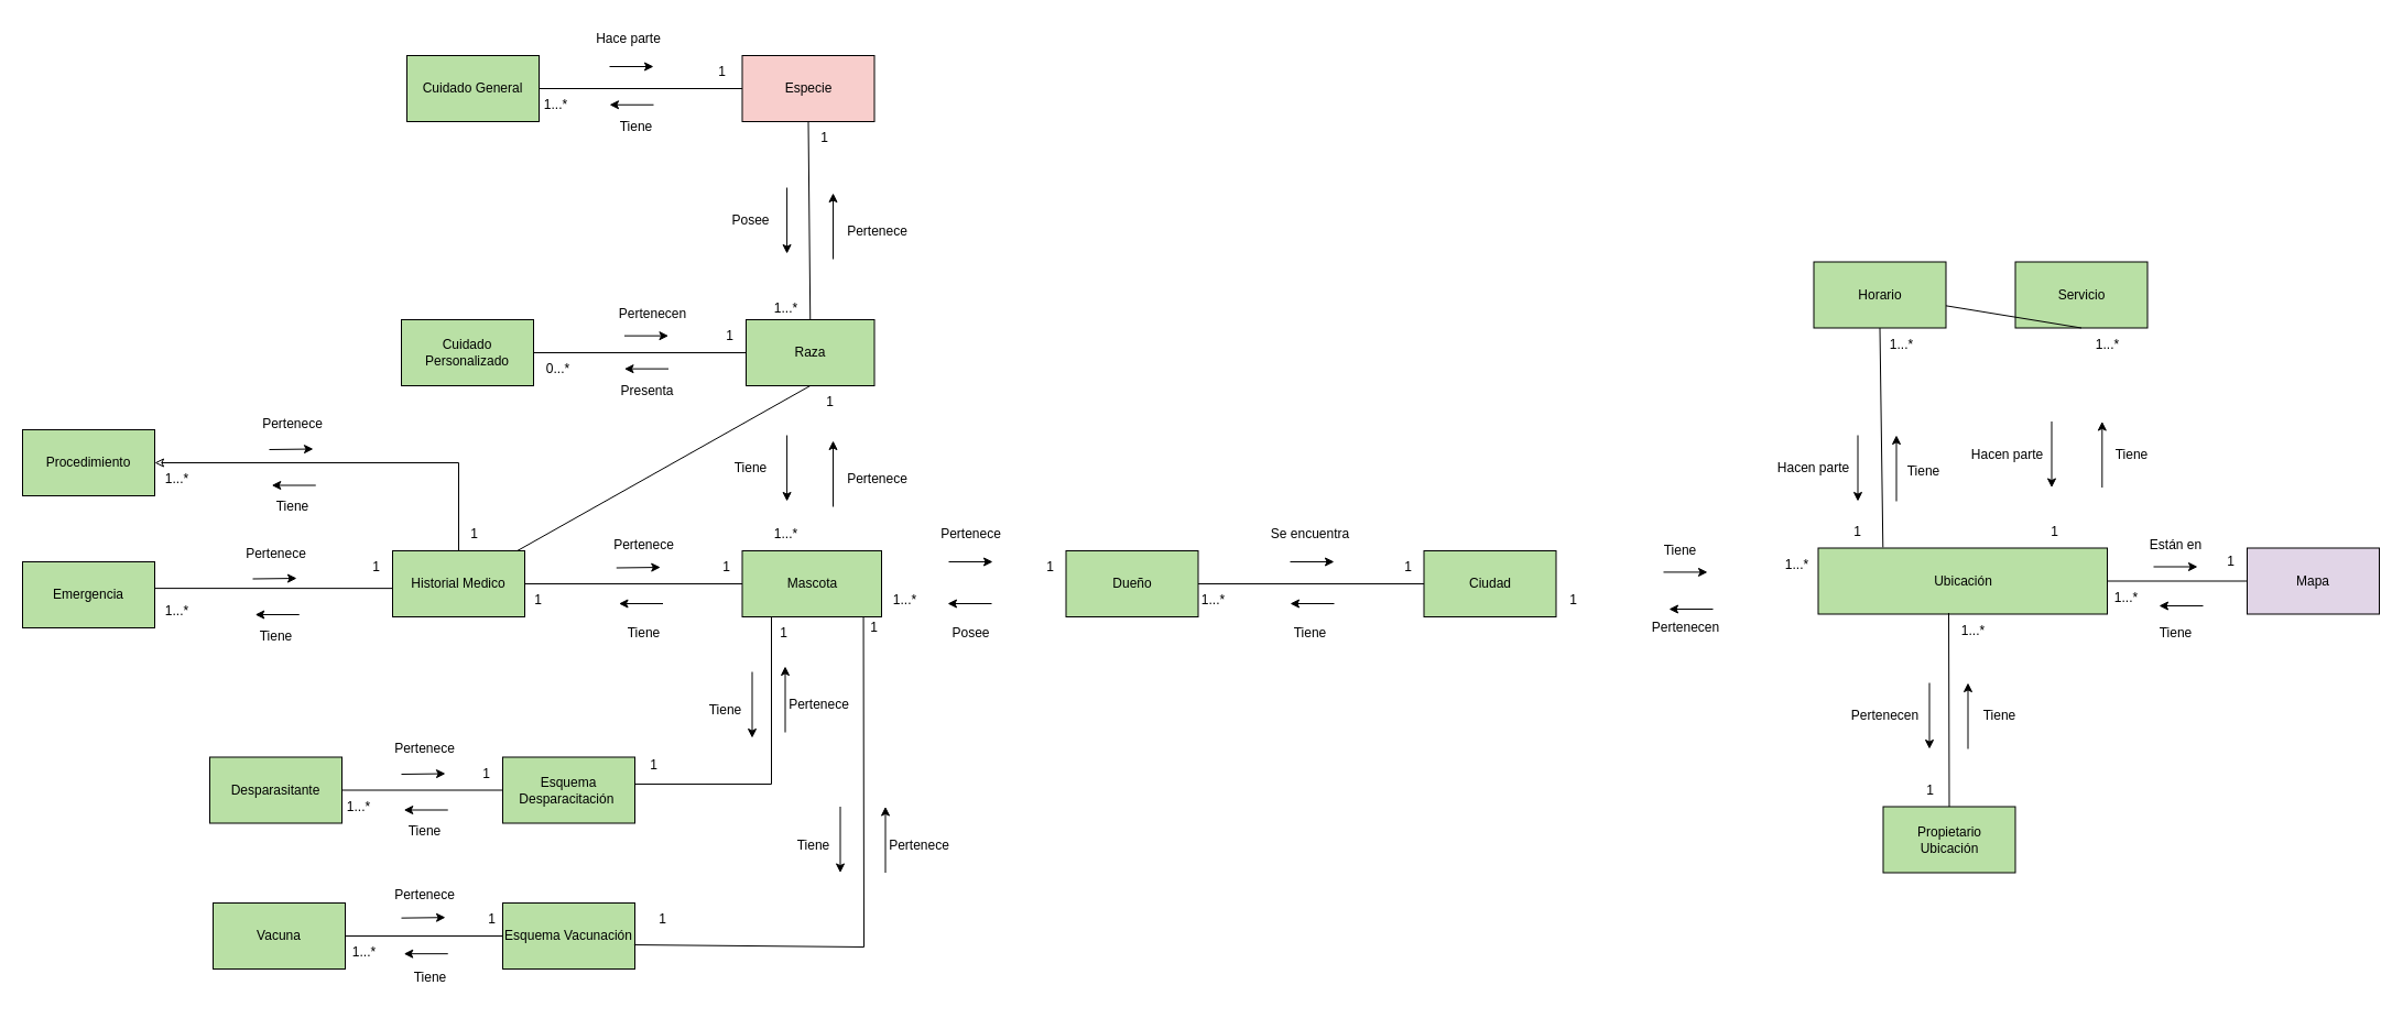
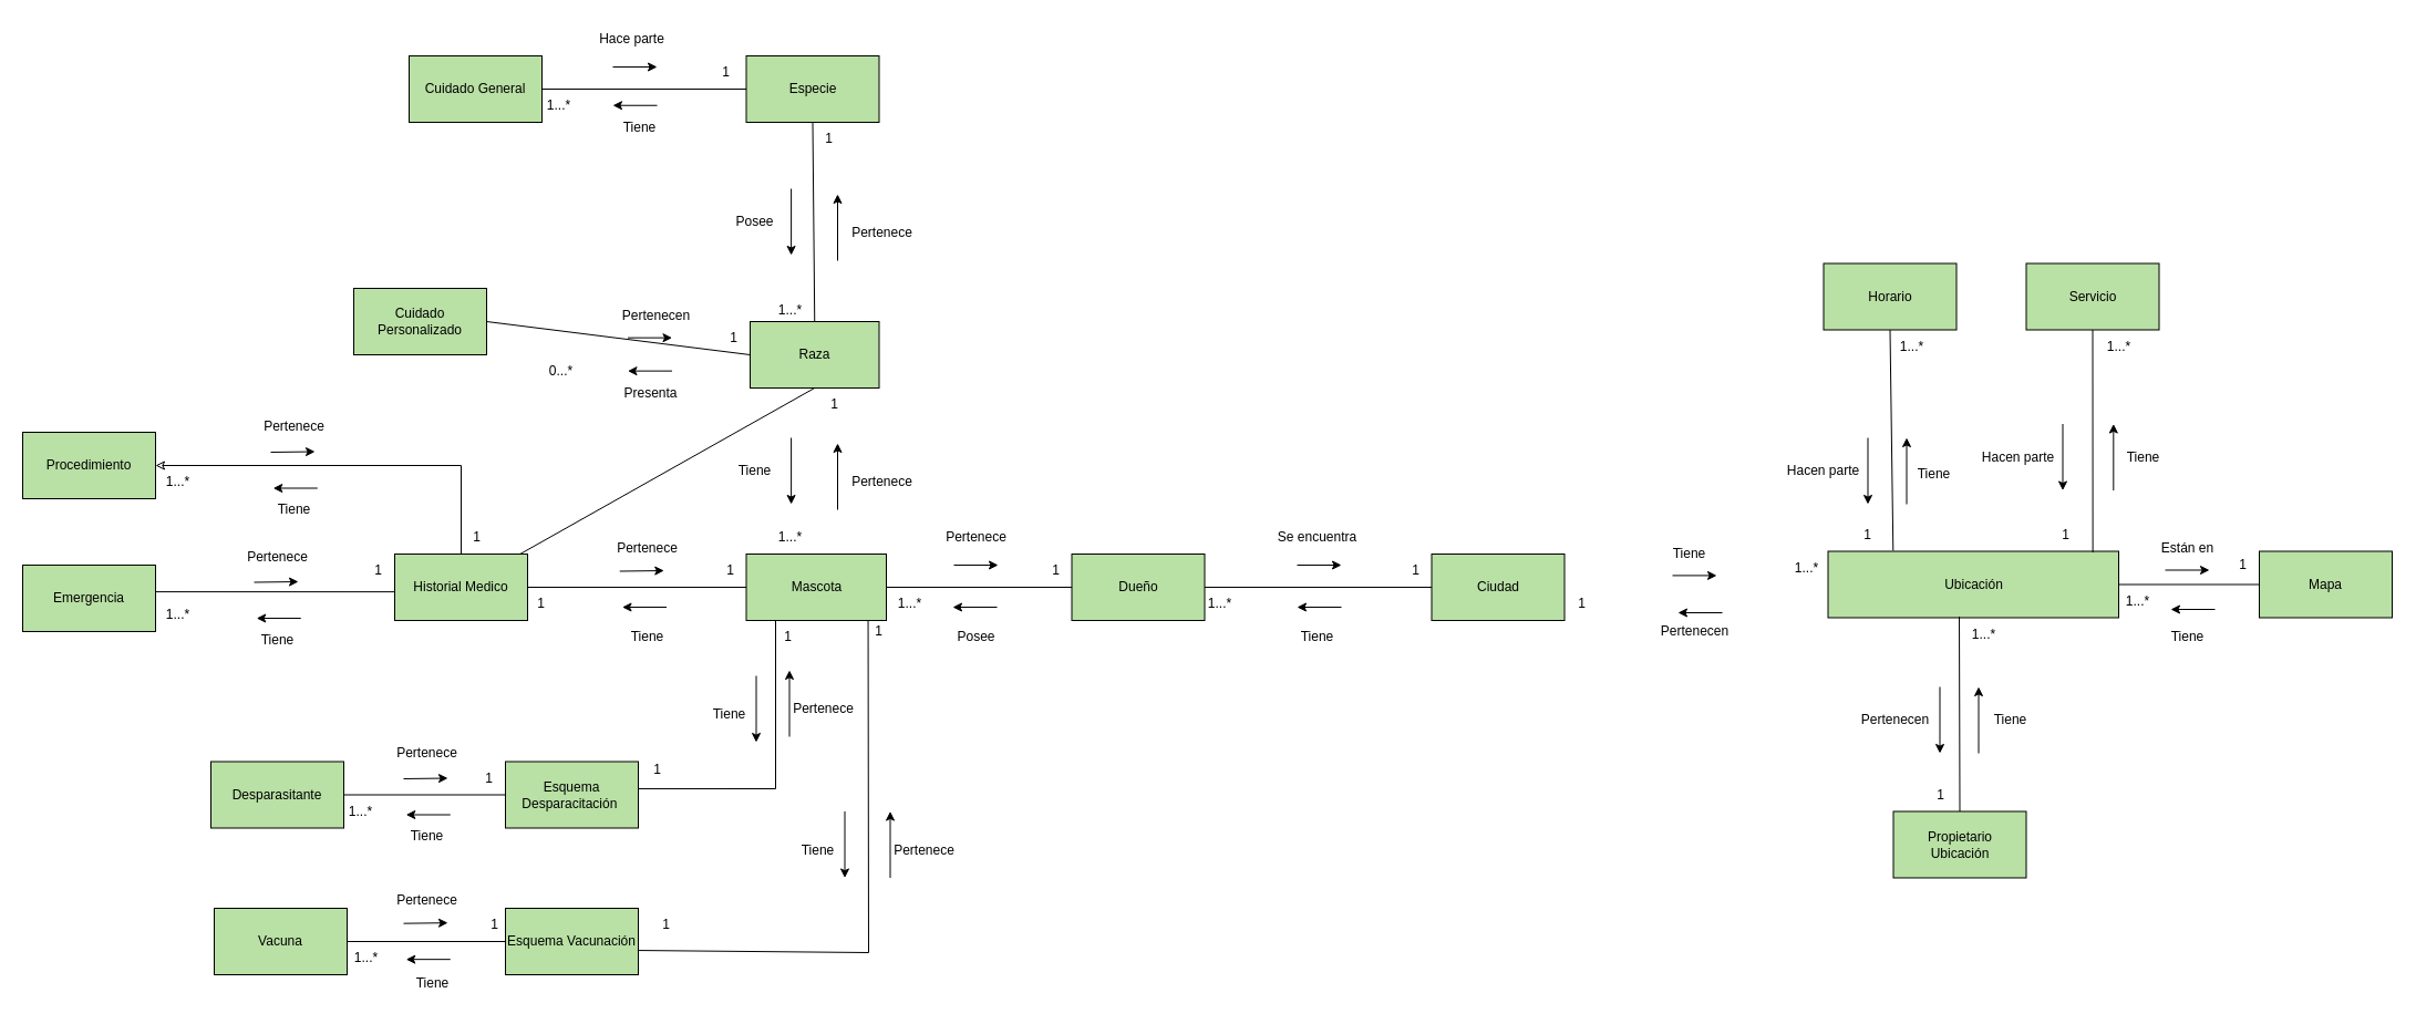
- <mxCell id="23" value="Especie" style="rounded=0;whiteSpace=wrap;html=1;fillColor=#f8cecc;" vertex="1" parent="1"><mxGeometry x="673.5" y="50" width="120" height="60" as="geometry" /></mxCell>
+ <mxCell id="23" value="Especie" style="rounded=0;whiteSpace=wrap;html=1;fillColor=#B9E0A5;" vertex="1" parent="1"><mxGeometry x="673.5" y="50" width="120" height="60" as="geometry" /></mxCell>
- <mxCell id="75" value="" style="endArrow=none;html=1;rounded=0;exitX=0.5;exitY=1;exitDx=0;exitDy=0;" edge="1" parent="1" source="74" target="51"><mxGeometry width="50" height="50" relative="1" as="geometry"><mxPoint x="2352" y="292.5" as="sourcePoint" /><mxPoint x="1886.062" y="498.52" as="targetPoint" /></mxGeometry></mxCell>
+ <mxCell id="75" value="" style="endArrow=none;html=1;rounded=0;entryX=0.911;entryY=0.017;entryDx=0;entryDy=0;exitX=0.5;exitY=1;exitDx=0;exitDy=0;entryPerimeter=0;" edge="1" parent="1" source="74" target="22"><mxGeometry width="50" height="50" relative="1" as="geometry"><mxPoint x="2352" y="292.5" as="sourcePoint" /><mxPoint x="1886.062" y="498.52" as="targetPoint" /></mxGeometry></mxCell>
- <mxCell id="13" value="Cuidado Personalizado" style="rounded=0;whiteSpace=wrap;html=1;fillColor=#B9E0A5;" vertex="1" parent="1"><mxGeometry x="364" y="290" width="120" height="60" as="geometry" /></mxCell>
+ <mxCell id="13" value="Cuidado Personalizado" style="rounded=0;whiteSpace=wrap;html=1;fillColor=#B9E0A5;" vertex="1" parent="1"><mxGeometry x="319" y="260" width="120" height="60" as="geometry" /></mxCell>
- <mxCell id="66" value="Mapa" style="rounded=0;whiteSpace=wrap;html=1;fillColor=#e1d5e7;" vertex="1" parent="1"><mxGeometry x="2040" y="497.5" width="120" height="60" as="geometry" /></mxCell>
+ <mxCell id="66" value="Mapa" style="rounded=0;whiteSpace=wrap;html=1;fillColor=#B9E0A5;" vertex="1" parent="1"><mxGeometry x="2040" y="497.5" width="120" height="60" as="geometry" /></mxCell>
+ <mxCell id="11" value="" style="endArrow=none;html=1;rounded=0;exitX=1;exitY=0.5;exitDx=0;exitDy=0;entryX=0;entryY=0.5;entryDx=0;entryDy=0;" edge="1" parent="1" source="2" target="3"><mxGeometry width="50" height="50" relative="1" as="geometry"><mxPoint x="1100" y="630" as="sourcePoint" /><mxPoint x="1150" y="580" as="targetPoint" /></mxGeometry></mxCell>
